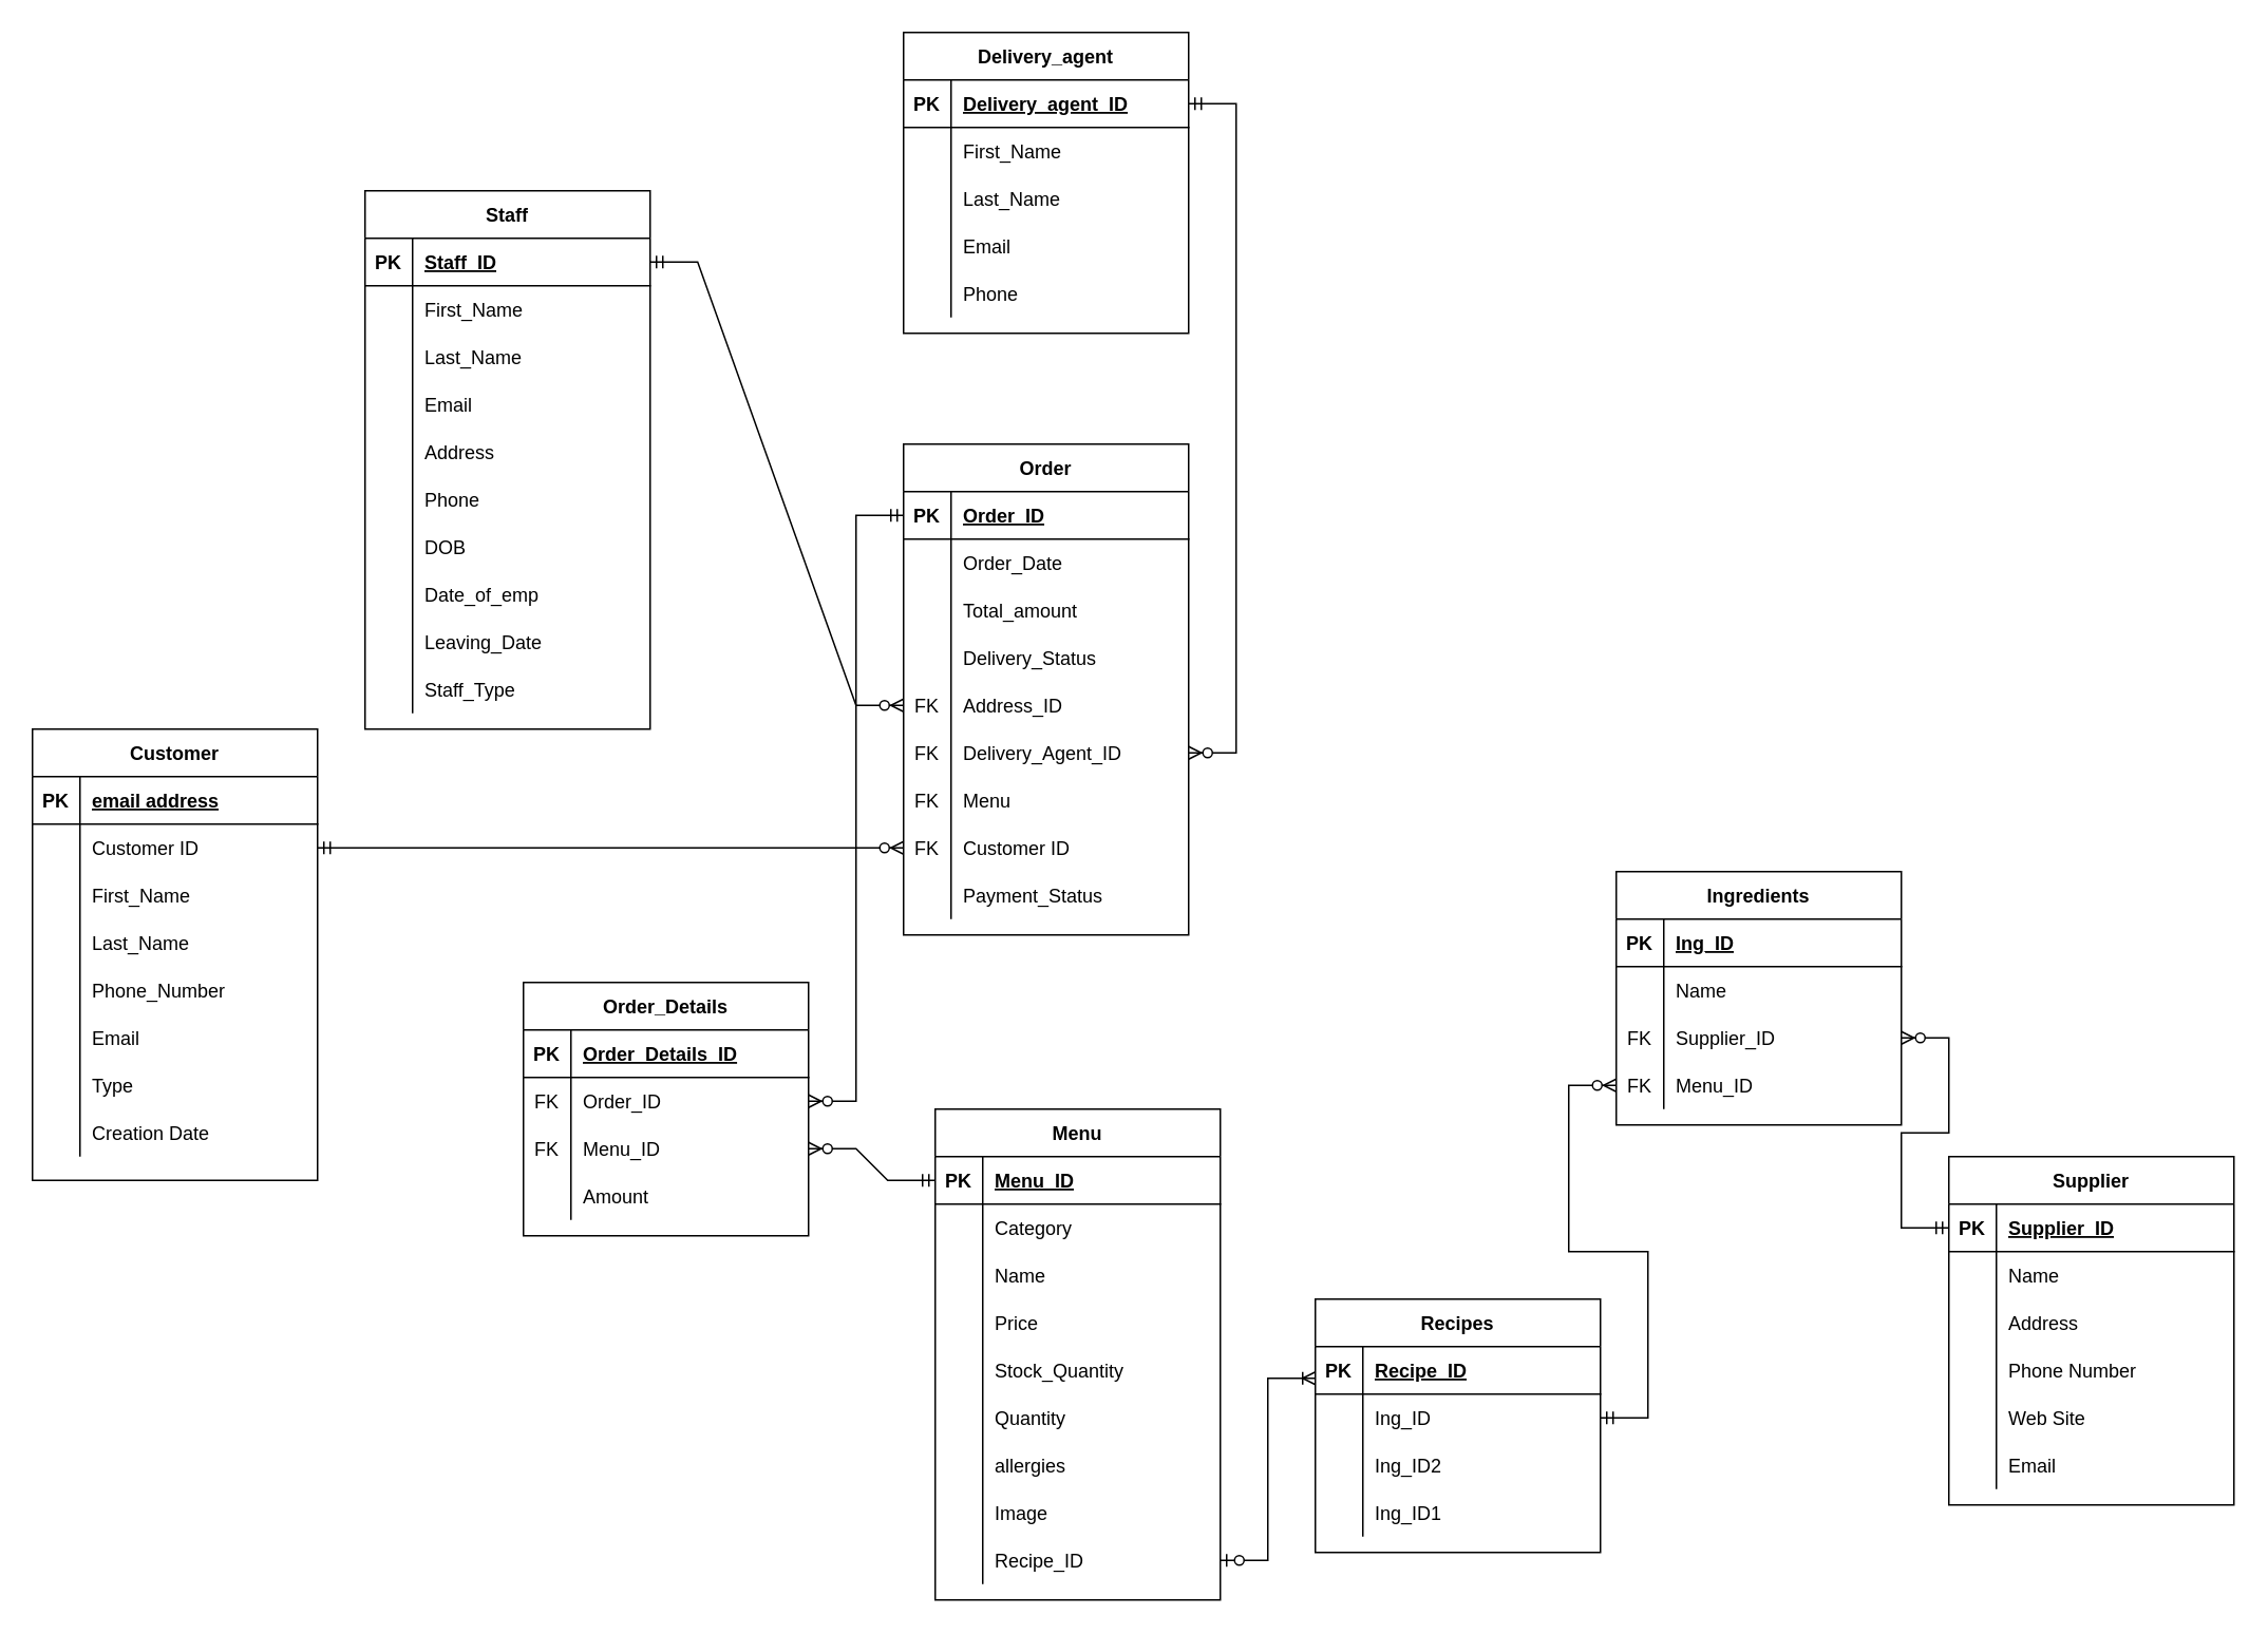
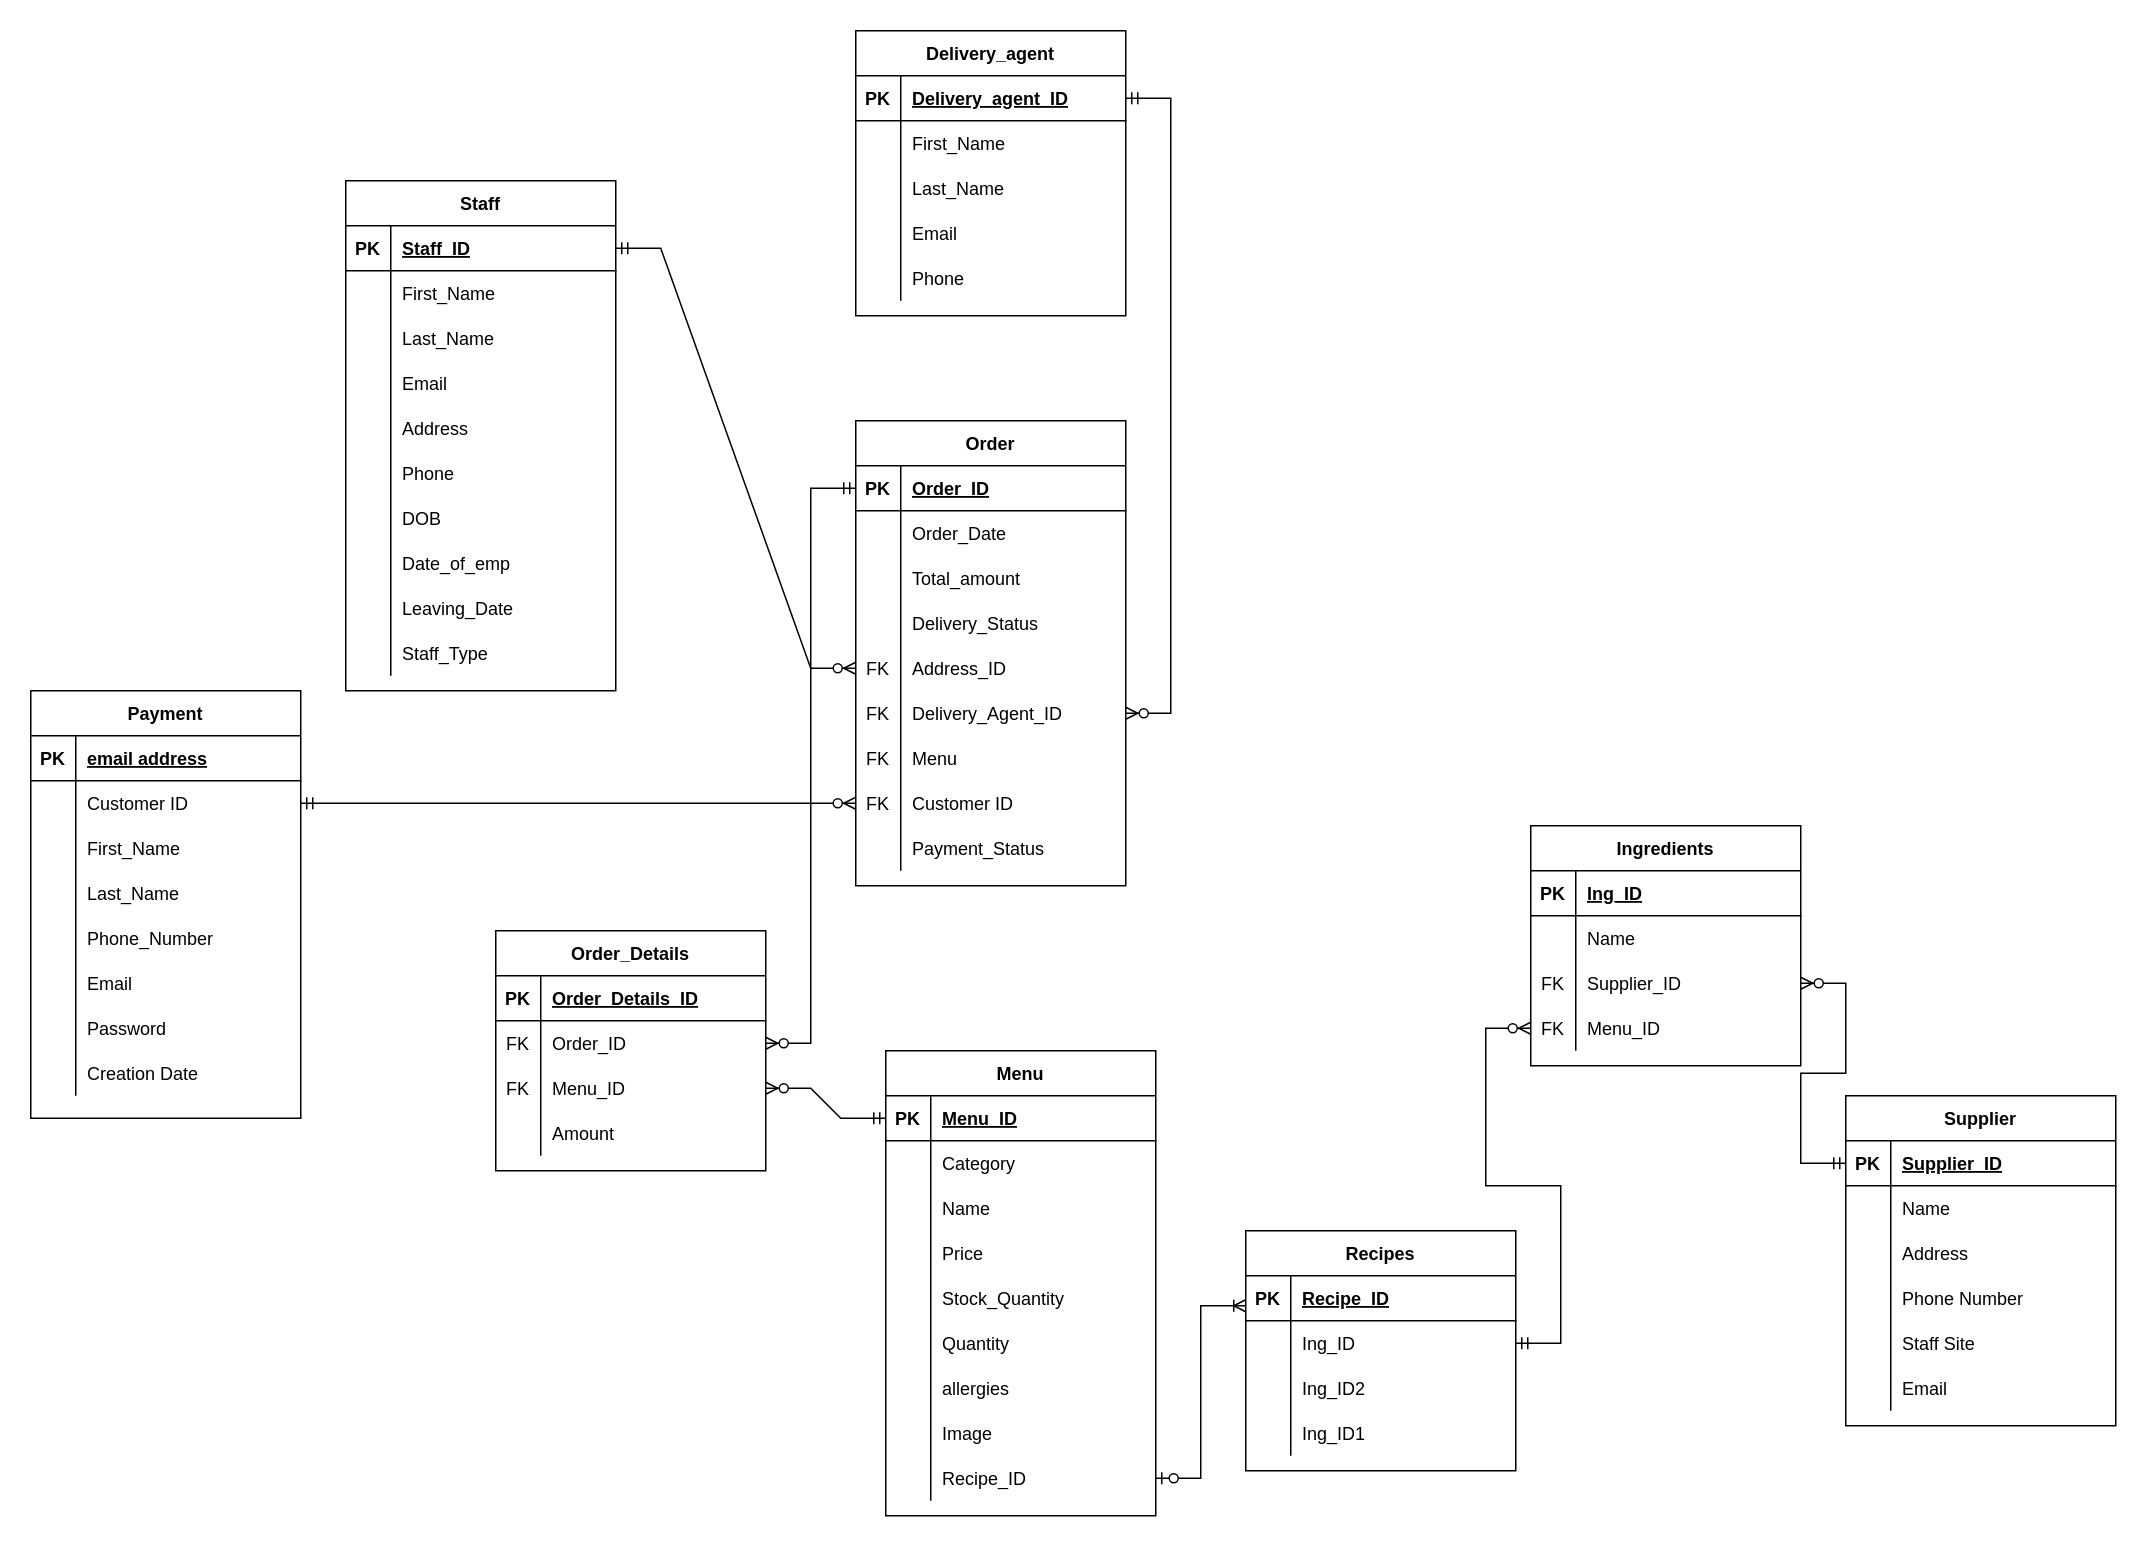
- <mxCell id="2" value="Customer" style="shape=table;startSize=30;container=1;collapsible=1;childLayout=tableLayout;fixedRows=1;rowLines=0;fontStyle=1;align=center;resizeLast=1;" parent="1" vertex="1"><mxGeometry x="20" y="460" width="180" height="285" as="geometry" /></mxCell>
+ <mxCell id="2" value="Payment" style="shape=table;startSize=30;container=1;collapsible=1;childLayout=tableLayout;fixedRows=1;rowLines=0;fontStyle=1;align=center;resizeLast=1;" parent="1" vertex="1"><mxGeometry x="20" y="460" width="180" height="285" as="geometry" /></mxCell>
- <mxCell id="23" value="Type" style="shape=partialRectangle;connectable=0;fillColor=none;top=0;left=0;bottom=0;right=0;align=left;spacingLeft=6;overflow=hidden;" parent="21" vertex="1"><mxGeometry x="30" width="150" height="30" as="geometry"><mxRectangle width="150" height="30" as="alternateBounds" /></mxGeometry></mxCell>
+ <mxCell id="23" value="Password" style="shape=partialRectangle;connectable=0;fillColor=none;top=0;left=0;bottom=0;right=0;align=left;spacingLeft=6;overflow=hidden;" parent="21" vertex="1"><mxGeometry x="30" width="150" height="30" as="geometry"><mxRectangle width="150" height="30" as="alternateBounds" /></mxGeometry></mxCell>
- <mxCell id="129" value="Web Site" style="shape=partialRectangle;connectable=0;fillColor=none;top=0;left=0;bottom=0;right=0;align=left;spacingLeft=6;overflow=hidden;" parent="127" vertex="1"><mxGeometry x="30" width="150" height="30" as="geometry"><mxRectangle width="150" height="30" as="alternateBounds" /></mxGeometry></mxCell>
+ <mxCell id="129" value="Staff Site" style="shape=partialRectangle;connectable=0;fillColor=none;top=0;left=0;bottom=0;right=0;align=left;spacingLeft=6;overflow=hidden;" parent="127" vertex="1"><mxGeometry x="30" width="150" height="30" as="geometry"><mxRectangle width="150" height="30" as="alternateBounds" /></mxGeometry></mxCell>
